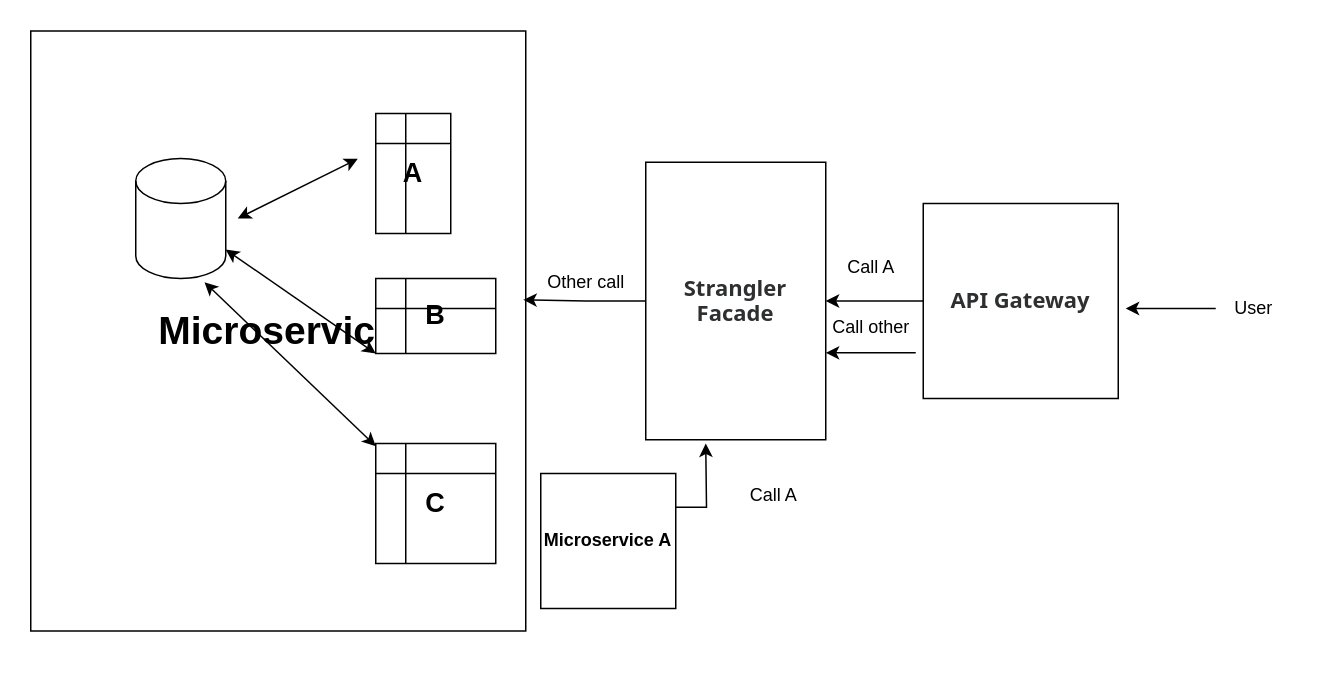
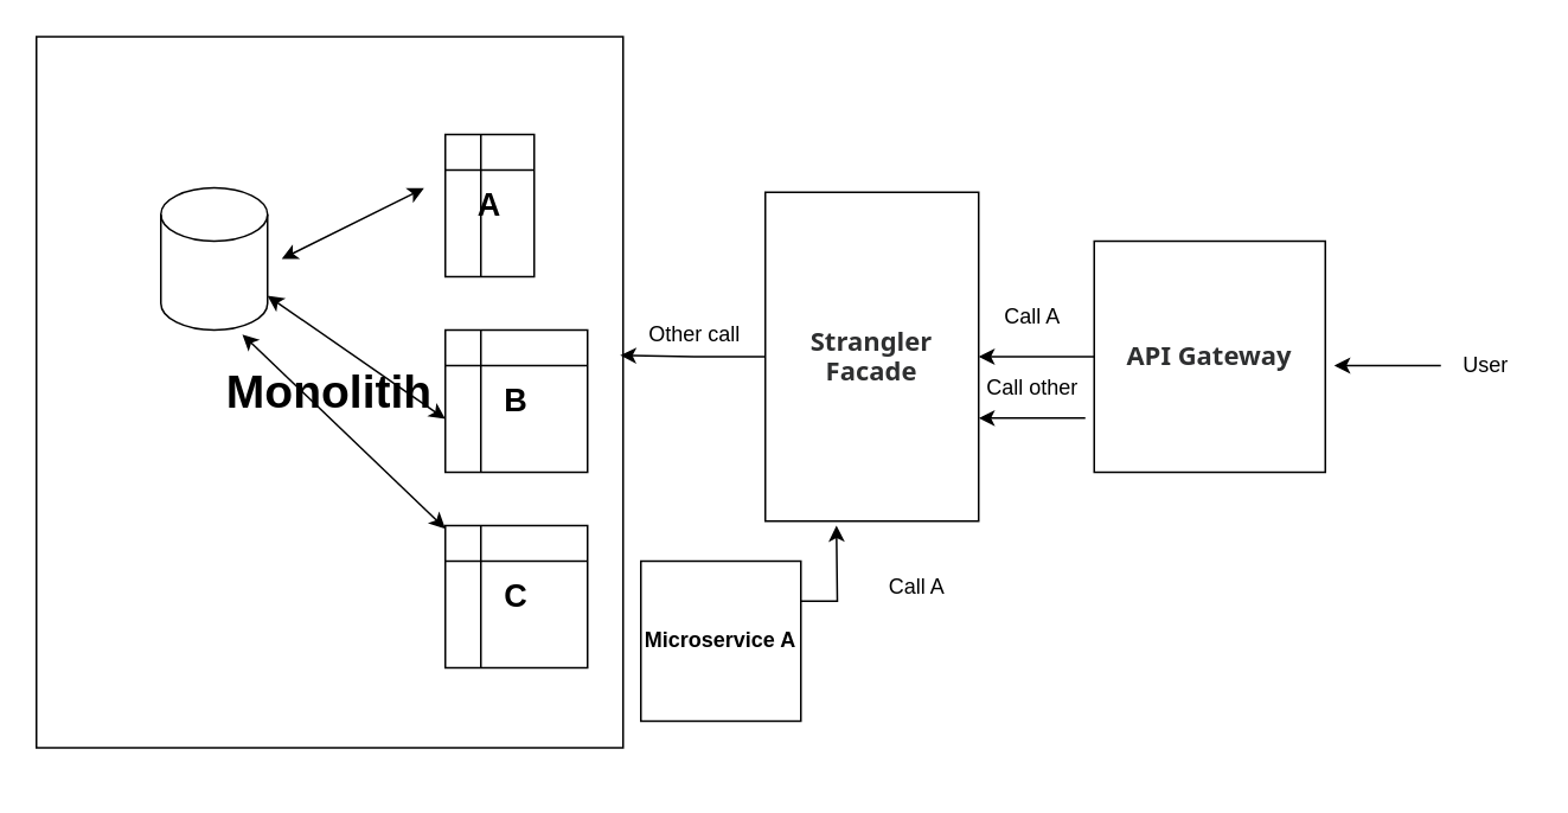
- <mxCell id="7" value="&lt;font style=&quot;font-size: 18px;&quot;&gt;&lt;b&gt;B&lt;/b&gt;&lt;/font&gt;" style="shape=internalStorage;whiteSpace=wrap;html=1;backgroundOutline=1;" vertex="1" parent="3"><mxGeometry x="230" y="150" width="80" height="50" as="geometry" /></mxCell>
+ <mxCell id="7" value="&lt;font style=&quot;font-size: 18px;&quot;&gt;&lt;b&gt;B&lt;/b&gt;&lt;/font&gt;" style="shape=internalStorage;whiteSpace=wrap;html=1;backgroundOutline=1;" vertex="1" parent="3"><mxGeometry x="230" y="150" width="80" height="80" as="geometry" /></mxCell>
- <mxCell id="4" value="&lt;b&gt;&lt;font style=&quot;font-size: 26px;&quot;&gt;Microservice&lt;/font&gt;&lt;/b&gt;" style="rounded=0;whiteSpace=wrap;html=1;" vertex="1" parent="3"><mxGeometry y="-15" width="330" height="400" as="geometry" /></mxCell>
+ <mxCell id="4" value="&lt;b&gt;&lt;font style=&quot;font-size: 26px;&quot;&gt;Monolitih&lt;/font&gt;&lt;/b&gt;" style="rounded=0;whiteSpace=wrap;html=1;" vertex="1" parent="3"><mxGeometry y="-15" width="330" height="400" as="geometry" /></mxCell>
